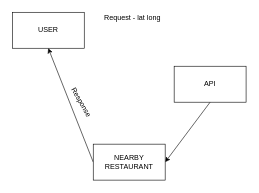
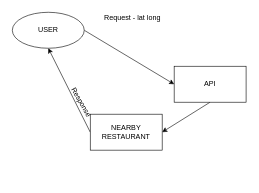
- <mxCell id="3" value="USER" style="rounded=0;whiteSpace=wrap;html=1;" vertex="1" parent="1"><mxGeometry x="20" y="20" width="120" height="60" as="geometry" /></mxCell>
+ <mxCell id="3" value="USER" style="ellipse;whiteSpace=wrap;html=1;" vertex="1" parent="1"><mxGeometry x="20" y="20" width="120" height="60" as="geometry" /></mxCell>
+ <mxCell id="2" style="edgeStyle=none;html=1;exitX=1;exitY=0.5;exitDx=0;exitDy=0;entryX=0;entryY=0.5;entryDx=0;entryDy=0;" edge="1" parent="1" source="3" target="5"><mxGeometry relative="1" as="geometry" /></mxCell>
- <mxCell id="8" value="NEARBY RESTAURANT" style="whiteSpace=wrap;html=1;rounded=0;" vertex="1" parent="1"><mxGeometry x="155" y="240" width="120" height="60" as="geometry" /></mxCell>
+ <mxCell id="8" value="NEARBY RESTAURANT" style="whiteSpace=wrap;html=1;rounded=0;" vertex="1" parent="1"><mxGeometry x="150" y="190" width="120" height="60" as="geometry" /></mxCell>
